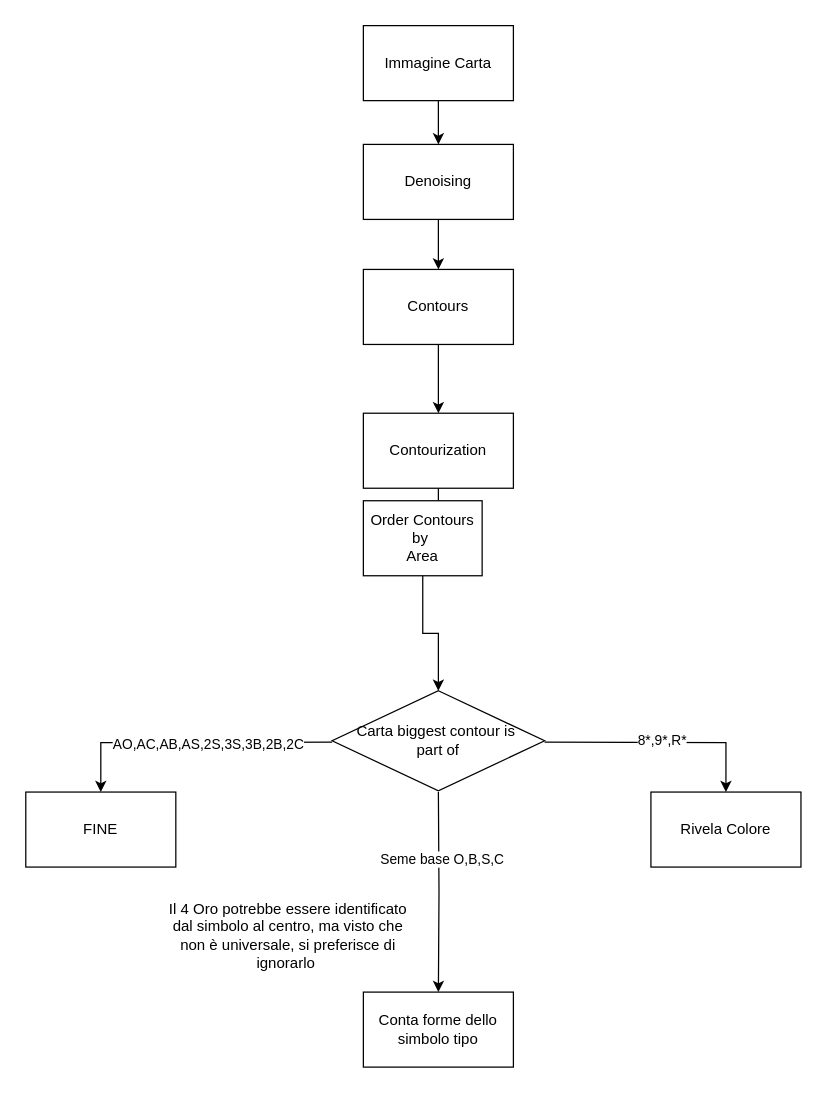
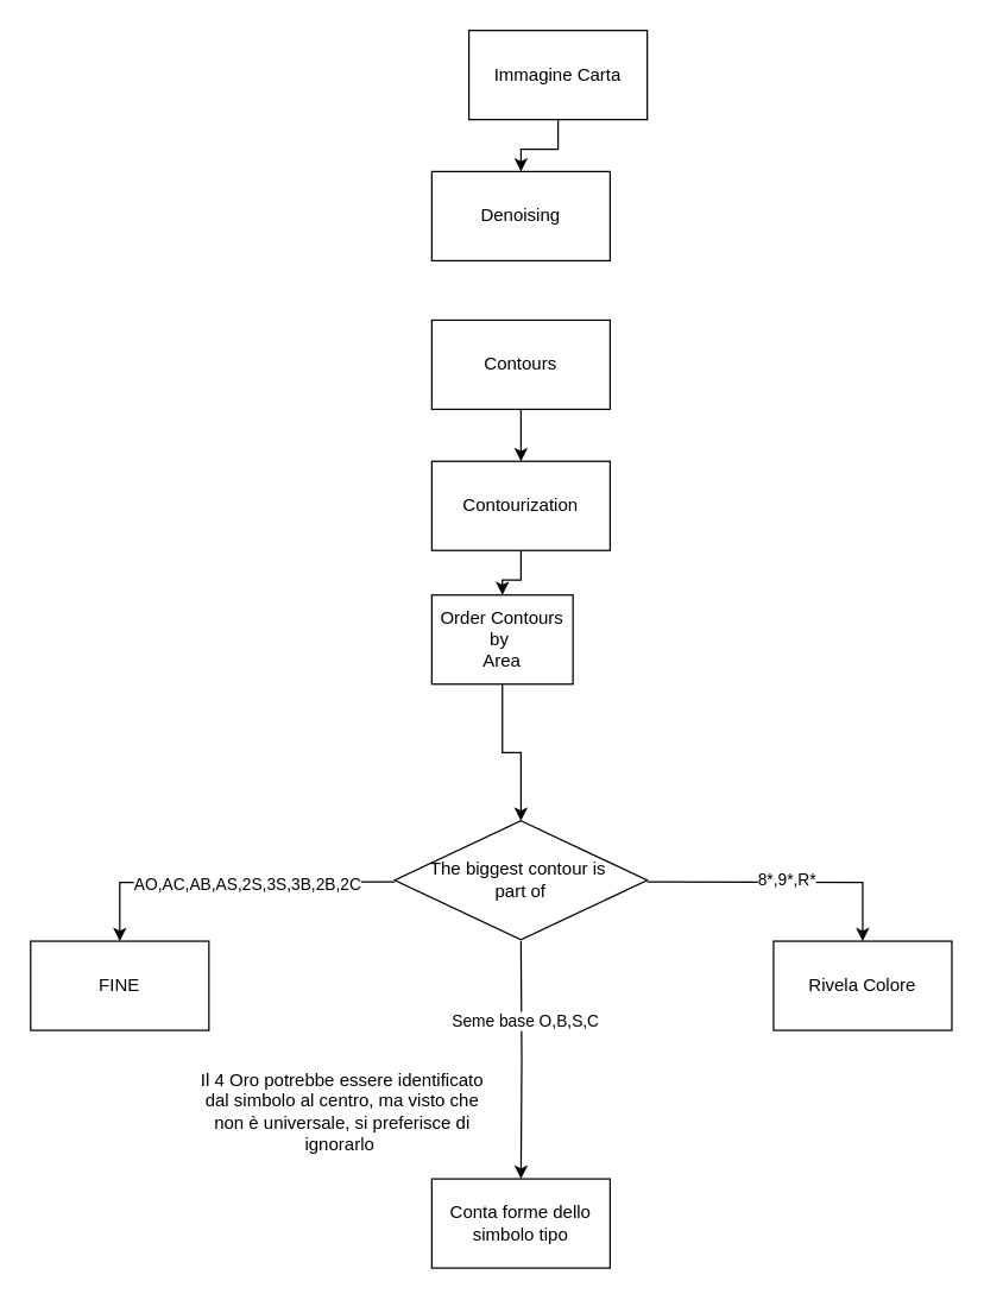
- <mxCell id="3" value="Immagine Carta" style="rounded=0;whiteSpace=wrap;html=1;" vertex="1" parent="1"><mxGeometry x="290" width="120" height="60" as="geometry" y="20" /></mxCell>
+ <mxCell id="3" value="Immagine Carta" style="rounded=0;whiteSpace=wrap;html=1;" vertex="1" parent="1"><mxGeometry x="315" y="20" width="120" height="60" as="geometry" /></mxCell>
- <mxCell id="16" value="" style="edgeStyle=orthogonalEdgeStyle;rounded=0;orthogonalLoop=1;jettySize=auto;html=1;" edge="1" parent="1" source="17" target="19"><mxGeometry relative="1" as="geometry" /></mxCell>
- <mxCell id="21" value="Contourization" style="whiteSpace=wrap;html=1;rounded=0;" vertex="1" parent="1"><mxGeometry x="290" y="330" width="120" height="60" as="geometry" /></mxCell>
+ <mxCell id="21" value="Contourization" style="whiteSpace=wrap;html=1;rounded=0;" vertex="1" parent="1"><mxGeometry x="290" y="310" width="120" height="60" as="geometry" /></mxCell>
- <mxCell id="11" value="Carta biggest contour is&amp;nbsp;&lt;br&gt;part of" style="rhombus;whiteSpace=wrap;html=1;" vertex="1" parent="1"><mxGeometry x="265" y="552" width="170" height="80" as="geometry" /></mxCell>
+ <mxCell id="11" value="The biggest contour is&amp;nbsp;&lt;br&gt;part of" style="rhombus;whiteSpace=wrap;html=1;" vertex="1" parent="1"><mxGeometry x="265" y="552" width="170" height="80" as="geometry" /></mxCell>
